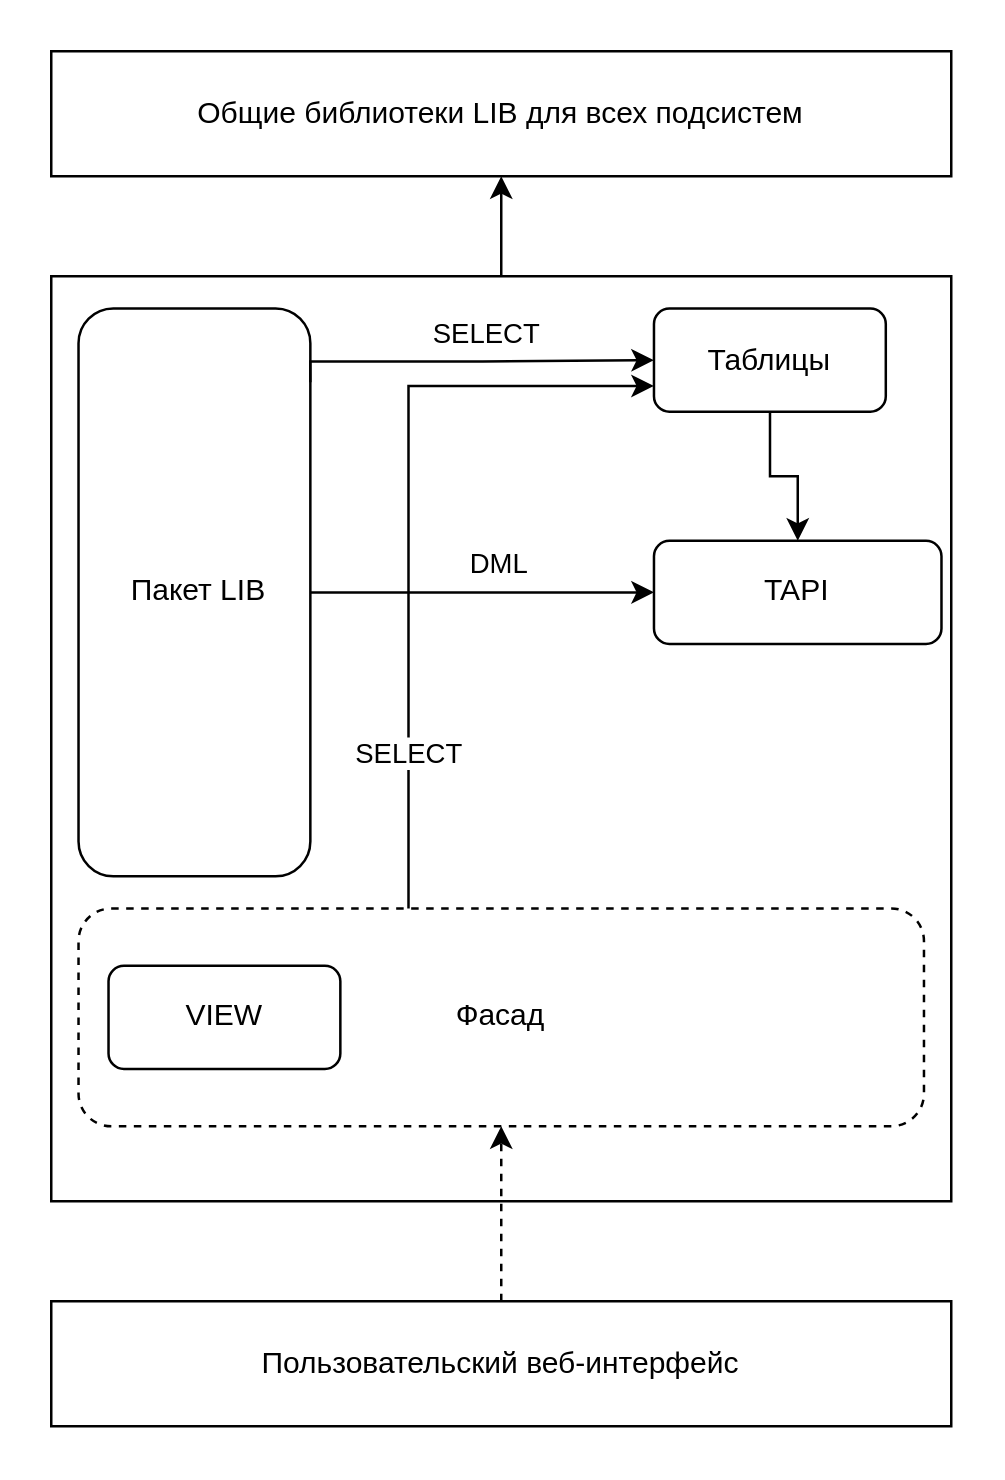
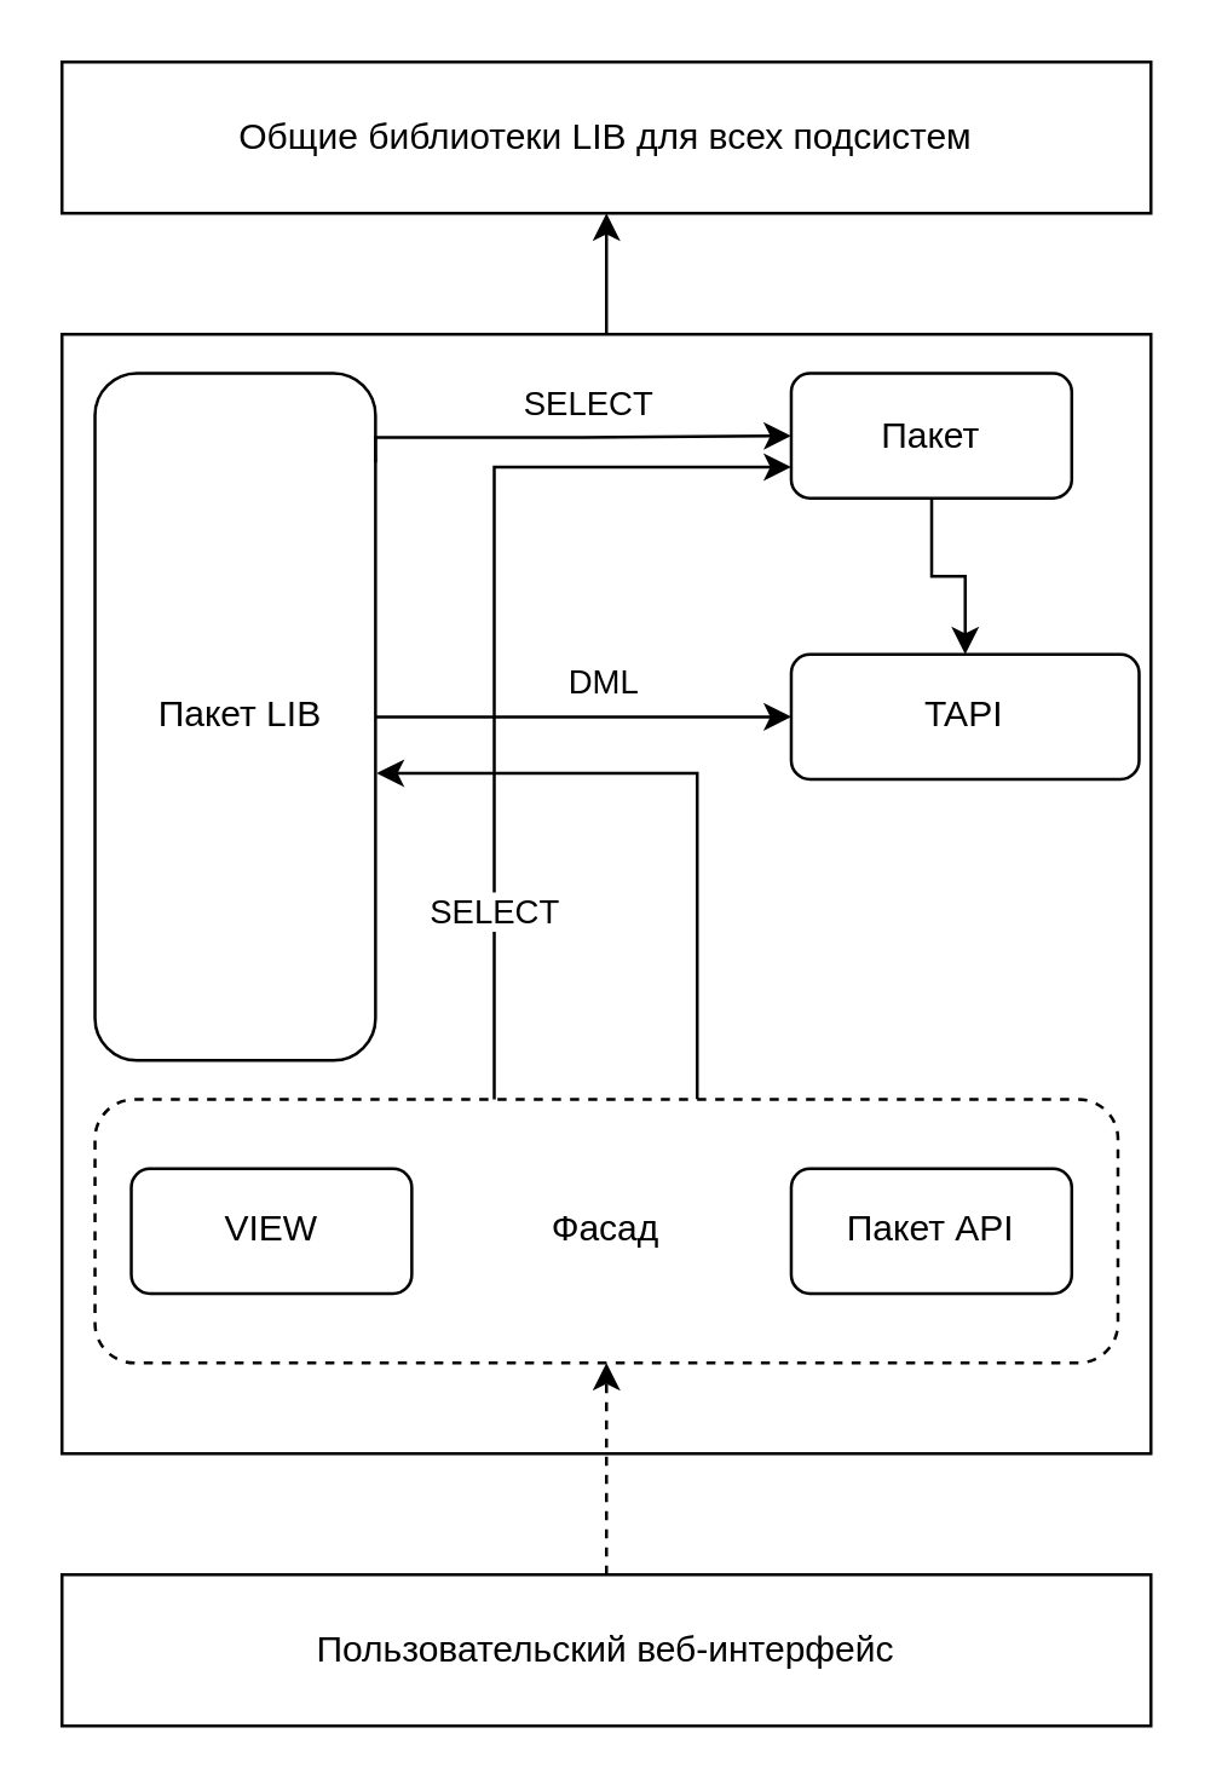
- <mxCell id="15" value="Таблицы" style="rounded=1;whiteSpace=wrap;html=1;movable=1;resizable=1;rotatable=1;deletable=1;editable=1;locked=0;connectable=1;container=0;" vertex="1" parent="1"><mxGeometry x="261.091" y="122.903" width="92.727" height="41.29" as="geometry" /></mxCell>
+ <mxCell id="15" value="Пакет" style="rounded=1;whiteSpace=wrap;html=1;movable=1;resizable=1;rotatable=1;deletable=1;editable=1;locked=0;connectable=1;container=0;" vertex="1" parent="1"><mxGeometry x="261.091" y="122.903" width="92.727" height="41.29" as="geometry" /></mxCell>
+ <mxCell id="6" value="" style="edgeStyle=orthogonalEdgeStyle;rounded=0;orthogonalLoop=1;jettySize=auto;html=1;entryX=1.004;entryY=0.582;entryDx=0;entryDy=0;entryPerimeter=0;" edge="1" parent="1" source="7" target="10"><mxGeometry relative="1" as="geometry"><mxPoint x="200" y="269.35" as="targetPoint" /><Array as="points"><mxPoint x="230" y="255" /></Array></mxGeometry></mxCell>
+ <mxCell id="8" value="Пакет API" style="rounded=1;whiteSpace=wrap;html=1;movable=1;resizable=1;rotatable=1;deletable=1;editable=1;locked=0;connectable=1;container=0;" vertex="1" parent="1"><mxGeometry x="261.091" y="385.805" width="92.727" height="41.29" as="geometry" /></mxCell>
